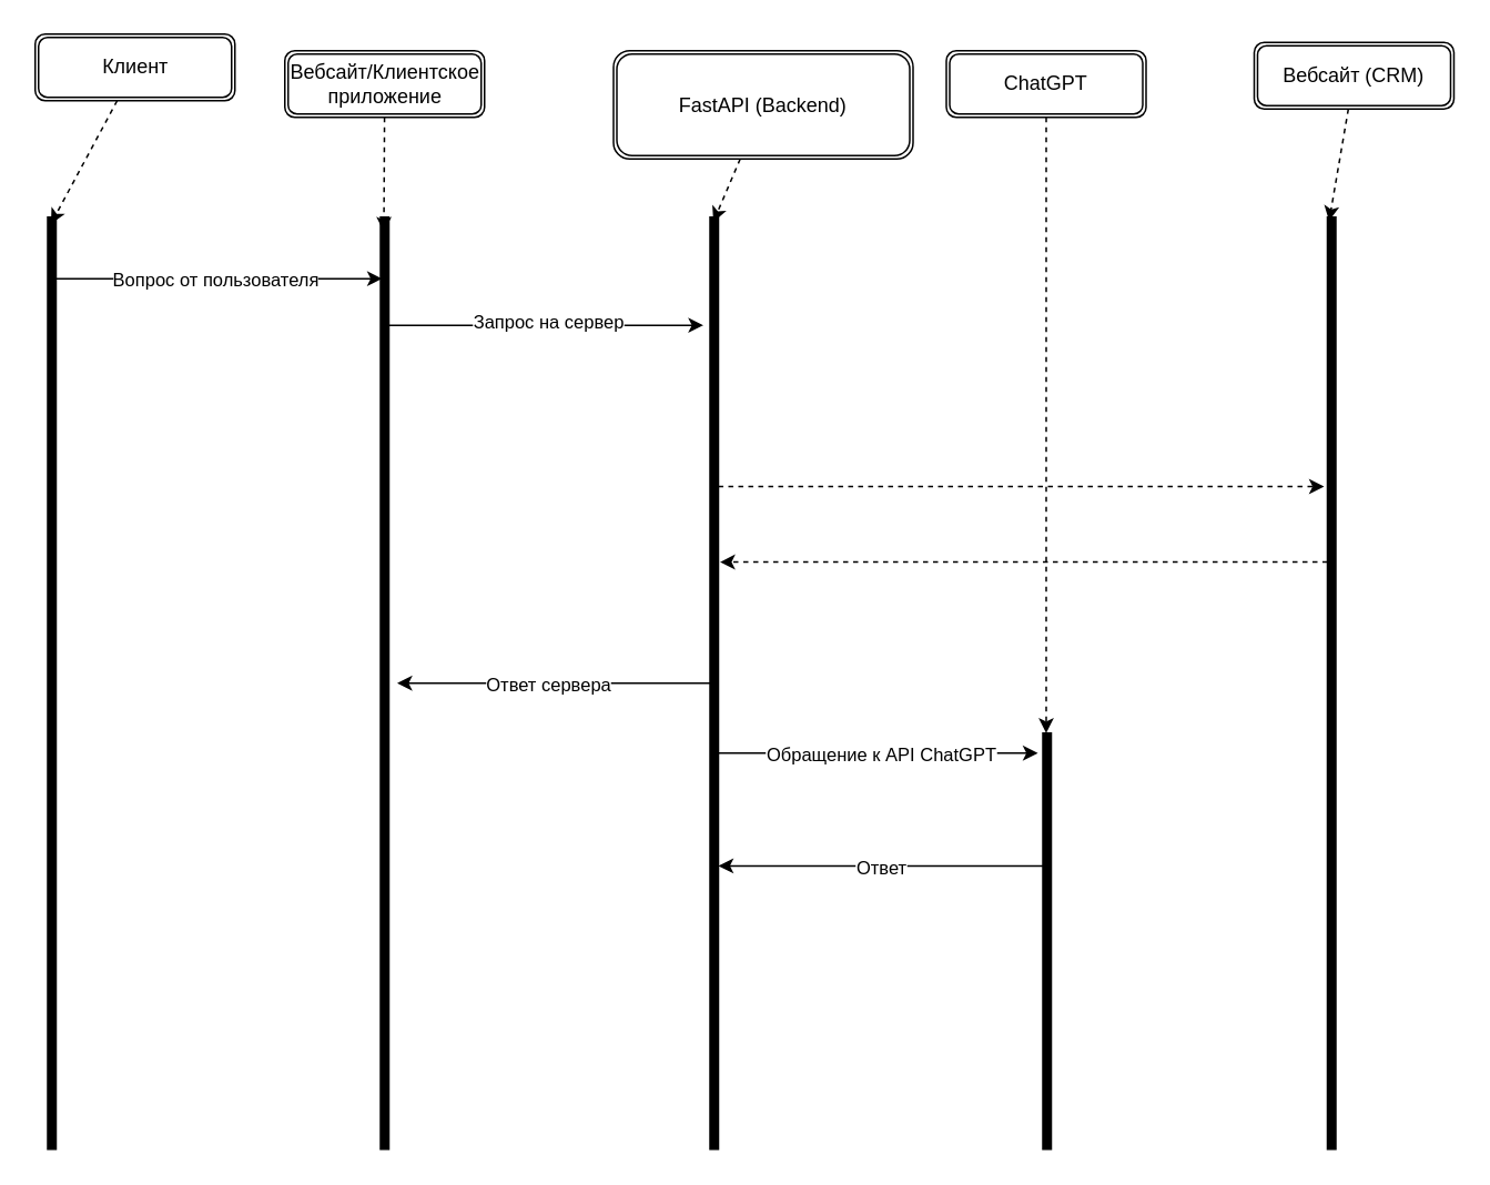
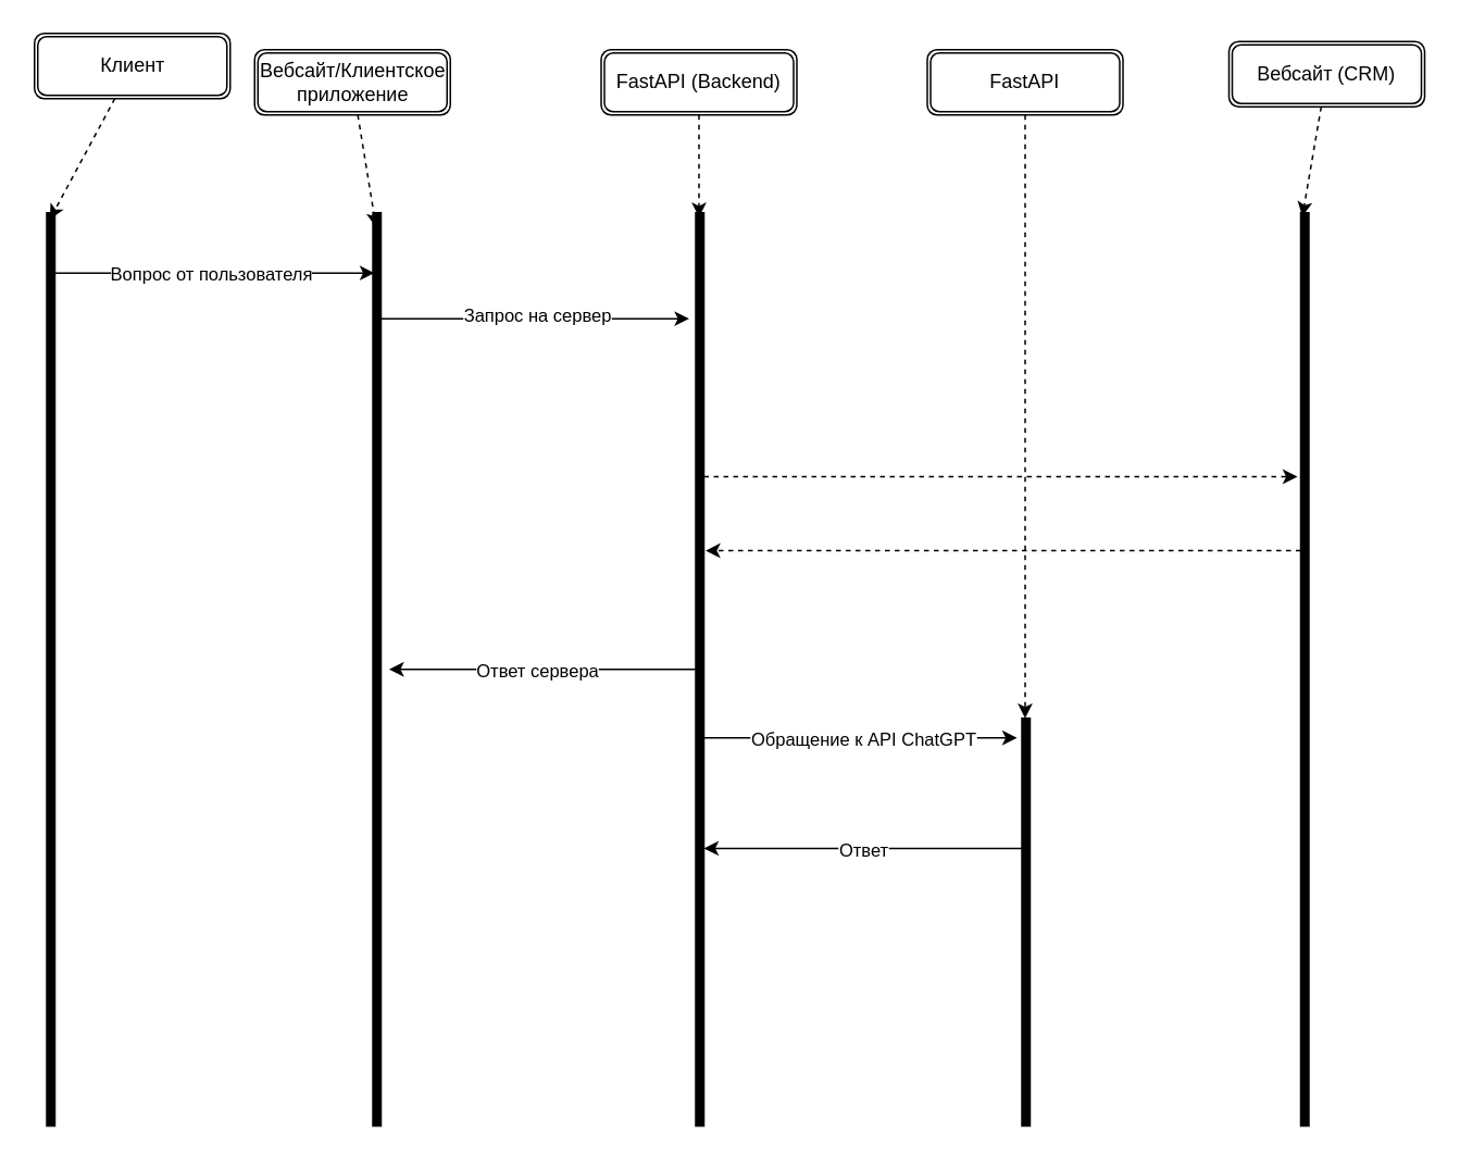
- <mxCell id="11" value="Вебсайт/Клиентское приложение" style="shape=ext;double=1;rounded=1;whiteSpace=wrap;html=1;" vertex="1" parent="1"><mxGeometry x="170.5" y="30" width="120" height="40" as="geometry" /></mxCell>
+ <mxCell id="11" value="Вебсайт/Клиентское приложение" style="shape=ext;double=1;rounded=1;whiteSpace=wrap;html=1;" vertex="1" parent="1"><mxGeometry x="155.5" y="30" width="120" height="40" as="geometry" /></mxCell>
- <mxCell id="24" value="ChatGPT" style="shape=ext;double=1;rounded=1;whiteSpace=wrap;html=1;" vertex="1" parent="1"><mxGeometry x="568" y="30" width="120" height="40" as="geometry" /></mxCell>
+ <mxCell id="24" value="FastAPI" style="shape=ext;double=1;rounded=1;whiteSpace=wrap;html=1;" vertex="1" parent="1"><mxGeometry x="568" y="30" width="120" height="40" as="geometry" /></mxCell>
- <mxCell id="19" value="FastAPI (Backend)" style="shape=ext;double=1;rounded=1;whiteSpace=wrap;html=1;" vertex="1" parent="1"><mxGeometry x="368" y="30" width="180" height="65" as="geometry" /></mxCell>
+ <mxCell id="19" value="FastAPI (Backend)" style="shape=ext;double=1;rounded=1;whiteSpace=wrap;html=1;" vertex="1" parent="1"><mxGeometry x="368" y="30" width="120" height="40" as="geometry" /></mxCell>
